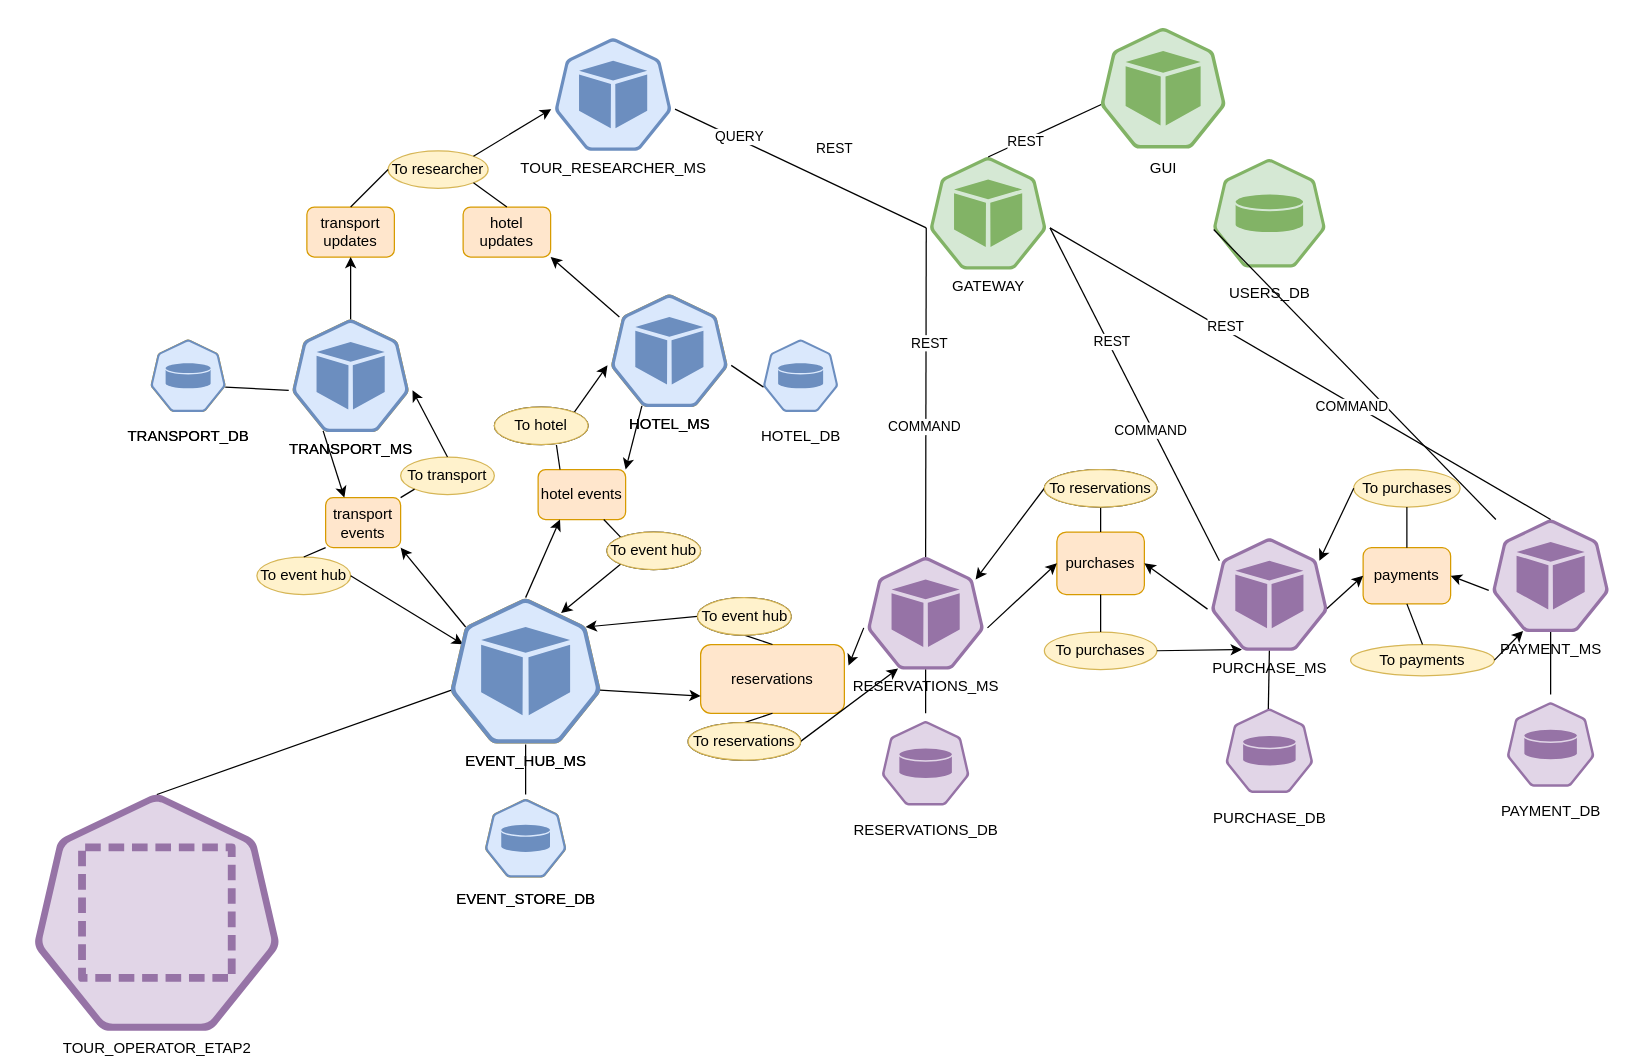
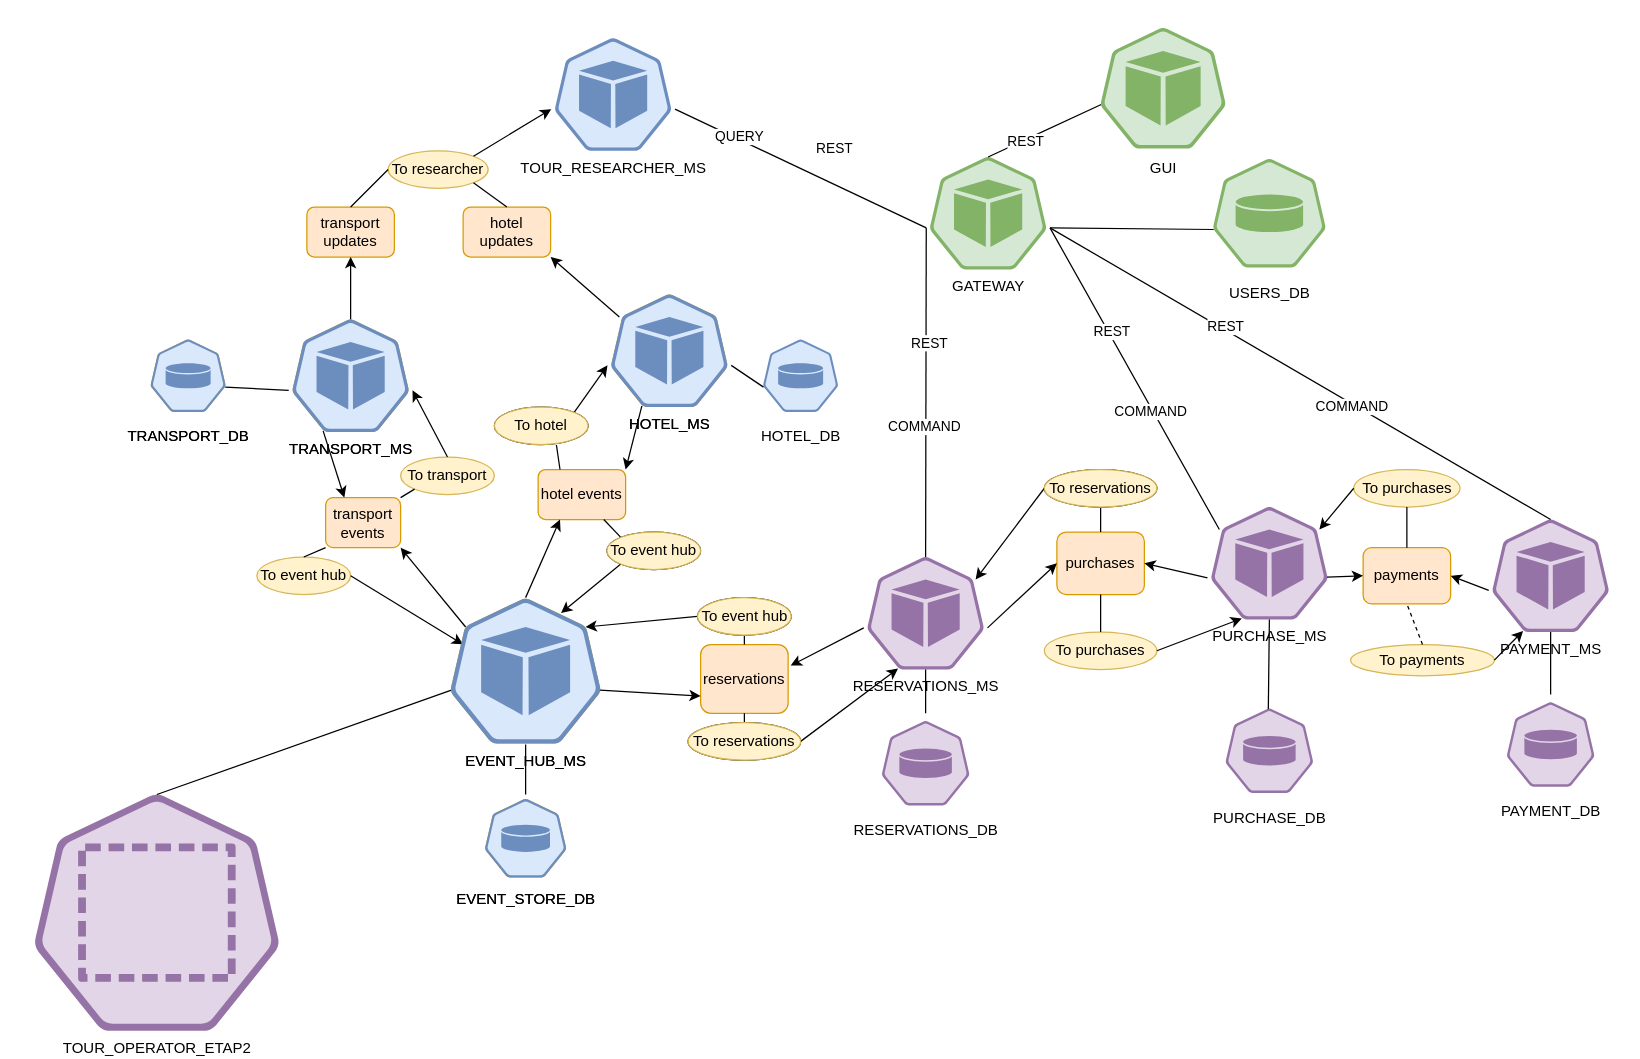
- <mxCell id="6" value="" style="endArrow=none;html=1;rounded=0;exitX=0.005;exitY=0.63;exitDx=0;exitDy=0;exitPerimeter=0;" parent="1" source="2" target="18" edge="1"><mxGeometry width="50" height="50" relative="1" as="geometry"><mxPoint x="920" y="564.13" as="sourcePoint" /><mxPoint x="970" y="504.13" as="targetPoint" /></mxGeometry></mxCell>
+ <mxCell id="6" value="" style="endArrow=none;html=1;rounded=0;exitX=0.005;exitY=0.63;exitDx=0;exitDy=0;exitPerimeter=0;entryX=0.995;entryY=0.63;entryDx=0;entryDy=0;entryPerimeter=0;" parent="1" source="2" target="3" edge="1"><mxGeometry width="50" height="50" relative="1" as="geometry"><mxPoint x="920" y="564.13" as="sourcePoint" /><mxPoint x="970" y="504.13" as="targetPoint" /></mxGeometry></mxCell>
- <mxCell id="17" value="PURCHASE_MS" style="sketch=0;html=1;dashed=0;whitespace=wrap;fillColor=#e1d5e7;strokeColor=#9673a6;points=[[0.005,0.63,0],[0.1,0.2,0],[0.9,0.2,0],[0.5,0,0],[0.995,0.63,0],[0.72,0.99,0],[0.5,1,0],[0.28,0.99,0]];verticalLabelPosition=bottom;align=center;verticalAlign=top;shape=mxgraph.kubernetes.icon;prIcon=pod" parent="1" vertex="1"><mxGeometry x="965" y="430" width="100" height="90" as="geometry" /></mxCell>
+ <mxCell id="17" value="PURCHASE_MS" style="sketch=0;html=1;dashed=0;whitespace=wrap;fillColor=#e1d5e7;strokeColor=#9673a6;points=[[0.005,0.63,0],[0.1,0.2,0],[0.9,0.2,0],[0.5,0,0],[0.995,0.63,0],[0.72,0.99,0],[0.5,1,0],[0.28,0.99,0]];verticalLabelPosition=bottom;align=center;verticalAlign=top;shape=mxgraph.kubernetes.icon;prIcon=pod" parent="1" vertex="1"><mxGeometry x="965" y="405" width="100" height="90" as="geometry" /></mxCell>
- <mxCell id="56" value="" style="endArrow=none;html=1;rounded=0;entryX=0.5;entryY=1;entryDx=0;entryDy=0;exitX=0.5;exitY=0;exitDx=0;exitDy=0;" parent="1" source="51" target="49" edge="1"><mxGeometry width="50" height="50" relative="1" as="geometry"><mxPoint x="635" y="525" as="sourcePoint" /><mxPoint x="635" y="500" as="targetPoint" /></mxGeometry></mxCell>
+ <mxCell id="56" value="" style="endArrow=none;html=1;rounded=0;entryX=0.5;entryY=1;entryDx=0;entryDy=0;exitX=0.5;exitY=0;exitDx=0;exitDy=0;dashed=1;" parent="1" source="51" target="49" edge="1"><mxGeometry width="50" height="50" relative="1" as="geometry"><mxPoint x="635" y="525" as="sourcePoint" /><mxPoint x="635" y="500" as="targetPoint" /></mxGeometry></mxCell>
- <mxCell id="35" value="reservations" style="rounded=1;whiteSpace=wrap;html=1;fillColor=#ffe6cc;strokeColor=#d79b00;" parent="1" vertex="1"><mxGeometry x="560" y="515" width="115" height="55" as="geometry" /></mxCell>
+ <mxCell id="35" value="reservations" style="rounded=1;whiteSpace=wrap;html=1;fillColor=#ffe6cc;strokeColor=#d79b00;" parent="1" vertex="1"><mxGeometry x="560" y="515" width="70" height="55" as="geometry" /></mxCell>
